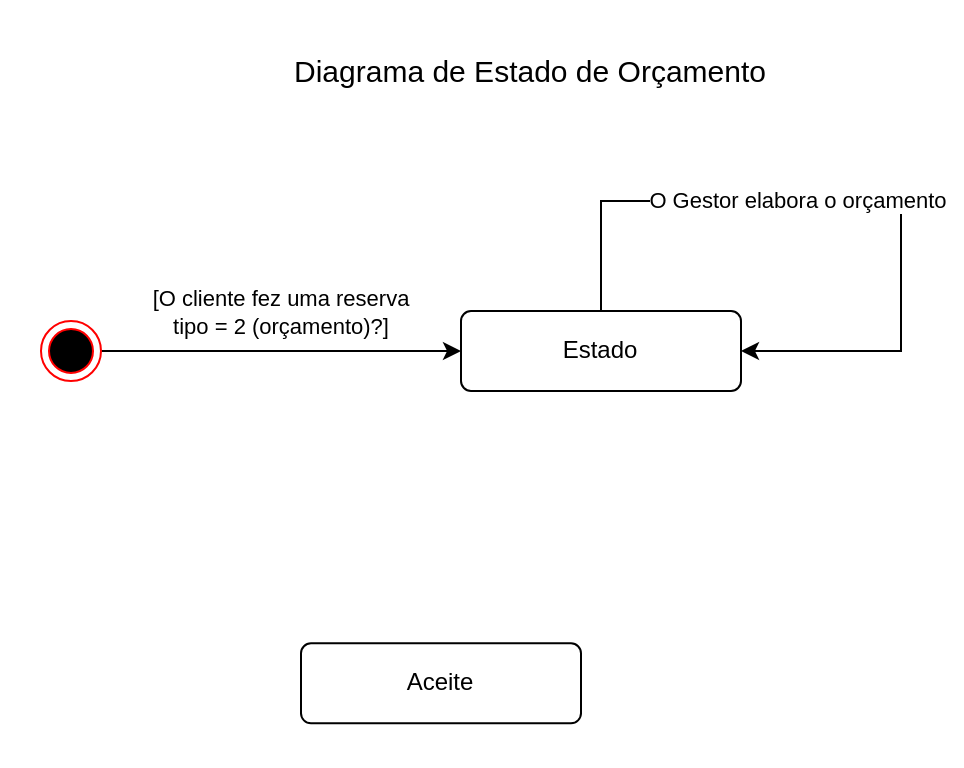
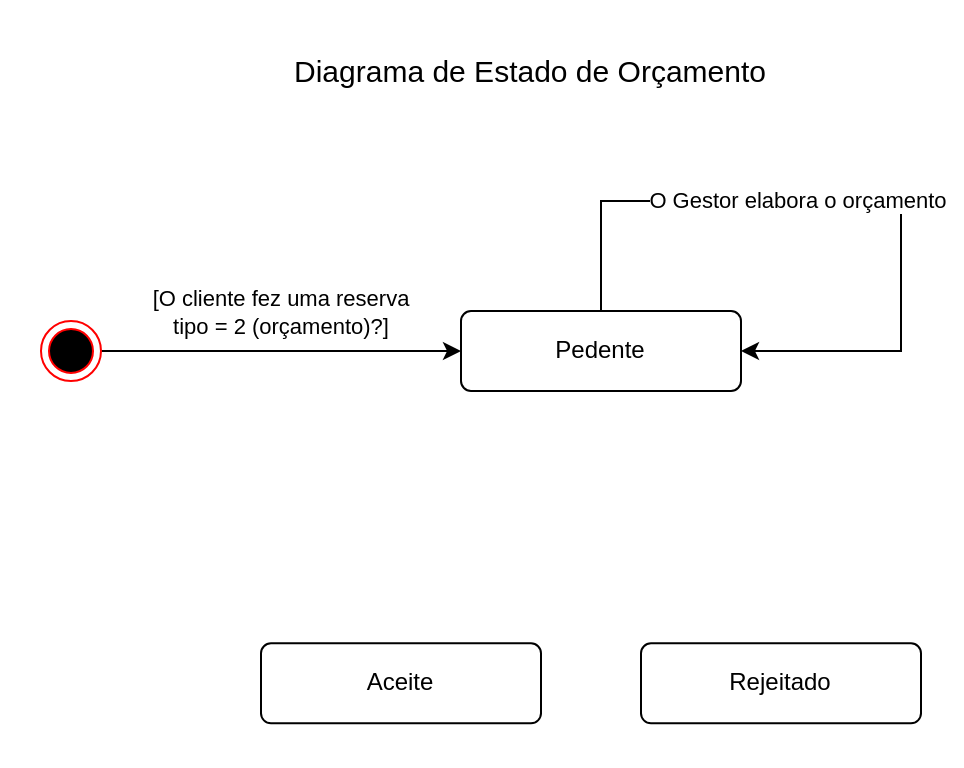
- <mxCell id="5" value="Estado" style="html=1;align=center;verticalAlign=middle;rounded=1;absoluteArcSize=1;arcSize=10;dashed=0;whiteSpace=wrap;" parent="1" vertex="1"><mxGeometry x="230" y="155" width="140" height="40" as="geometry" /></mxCell>
+ <mxCell id="5" value="Pedente" style="html=1;align=center;verticalAlign=middle;rounded=1;absoluteArcSize=1;arcSize=10;dashed=0;whiteSpace=wrap;" parent="1" vertex="1"><mxGeometry x="230" y="155" width="140" height="40" as="geometry" /></mxCell>
- <mxCell id="6" value="Aceite" style="html=1;align=center;verticalAlign=middle;rounded=1;absoluteArcSize=1;arcSize=10;dashed=0;whiteSpace=wrap;" parent="1" vertex="1"><mxGeometry x="150" y="321.15" width="140" height="40" as="geometry" /></mxCell>
+ <mxCell id="6" value="Aceite" style="html=1;align=center;verticalAlign=middle;rounded=1;absoluteArcSize=1;arcSize=10;dashed=0;whiteSpace=wrap;" parent="1" vertex="1"><mxGeometry x="130" y="321.15" width="140" height="40" as="geometry" /></mxCell>
+ <mxCell id="9" value="Rejeitado" style="html=1;align=center;verticalAlign=middle;rounded=1;absoluteArcSize=1;arcSize=10;dashed=0;whiteSpace=wrap;" parent="1" vertex="1"><mxGeometry x="320" y="321.15" width="140" height="40" as="geometry" /></mxCell>
